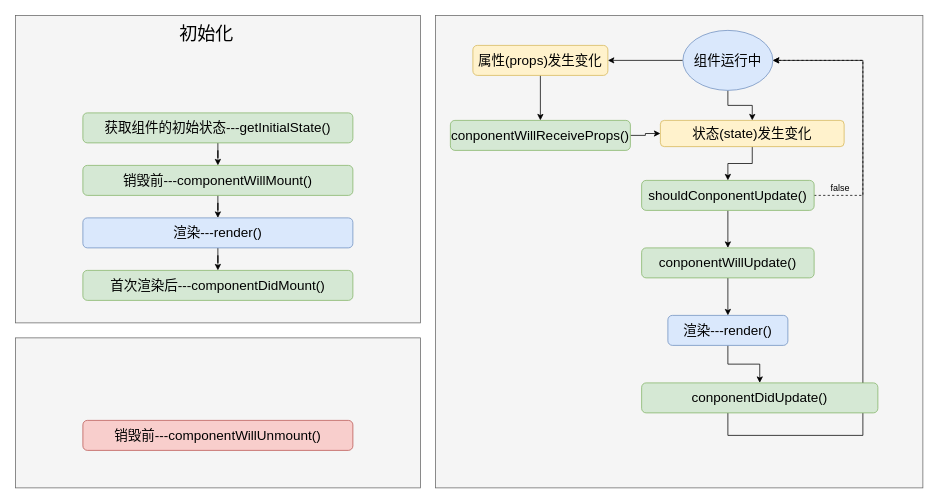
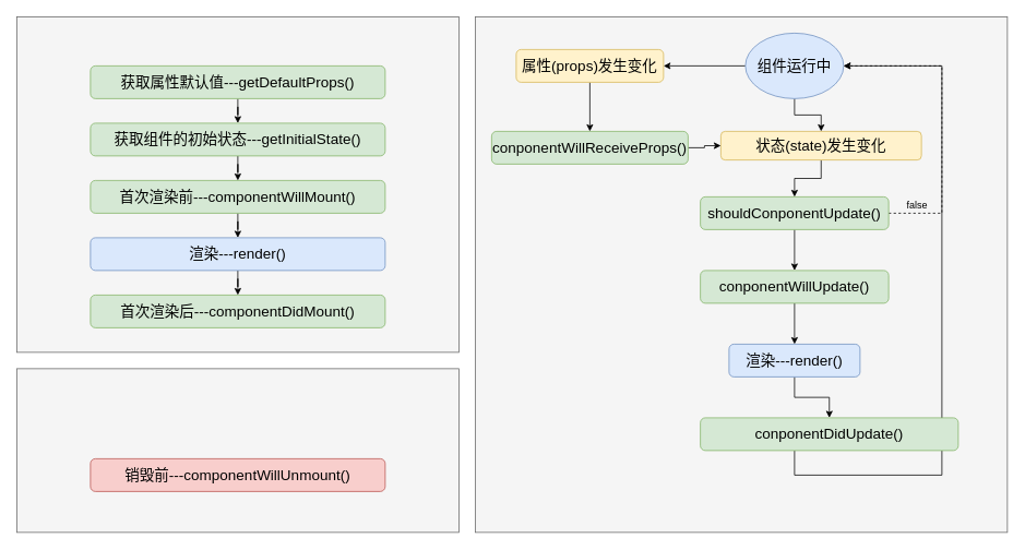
- <mxCell id="4" value="&lt;font style=&quot;font-size: 24px&quot;&gt;初始化&lt;/font&gt;" style="text;html=1;strokeColor=none;fillColor=none;align=center;verticalAlign=middle;whiteSpace=wrap;rounded=0;" vertex="1" parent="1"><mxGeometry x="230" y="30" width="90" height="30" as="geometry" /></mxCell>
+ <mxCell id="6" value="&lt;font style=&quot;font-size: 18px&quot;&gt;获取属性默认值---getDefaultProps()&lt;/font&gt;" style="rounded=1;whiteSpace=wrap;html=1;fillColor=#d5e8d4;strokeColor=#82b366;" vertex="1" parent="1"><mxGeometry x="110" y="80" width="360" height="40" as="geometry" /></mxCell>
+ <mxCell id="5" style="edgeStyle=orthogonalEdgeStyle;rounded=0;orthogonalLoop=1;jettySize=auto;html=1;entryX=0.5;entryY=0;entryDx=0;entryDy=0;" edge="1" parent="1" source="6" target="8"><mxGeometry relative="1" as="geometry" /></mxCell>
- <mxCell id="10" value="&lt;font style=&quot;font-size: 18px&quot;&gt;销毁前---componentWillMount()&lt;/font&gt;" style="rounded=1;whiteSpace=wrap;html=1;fillColor=#d5e8d4;strokeColor=#82b366;" vertex="1" parent="1"><mxGeometry x="110" y="220" width="360" height="40" as="geometry" /></mxCell>
+ <mxCell id="10" value="&lt;font style=&quot;font-size: 18px&quot;&gt;首次渲染前---componentWillMount()&lt;/font&gt;" style="rounded=1;whiteSpace=wrap;html=1;fillColor=#d5e8d4;strokeColor=#82b366;" vertex="1" parent="1"><mxGeometry x="110" y="220" width="360" height="40" as="geometry" /></mxCell>
